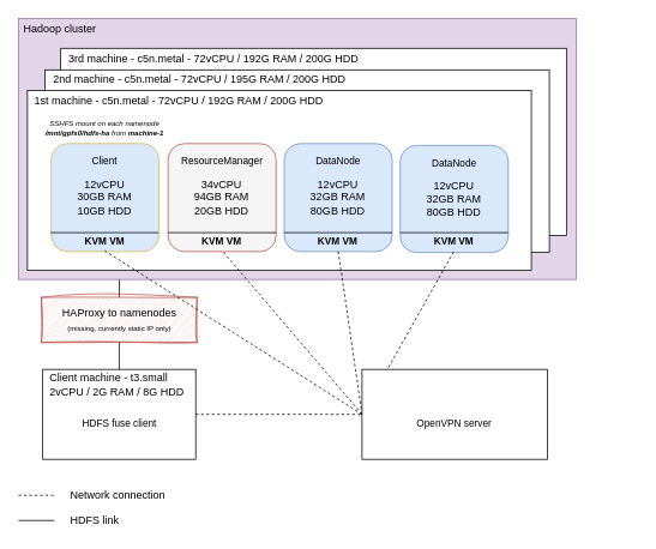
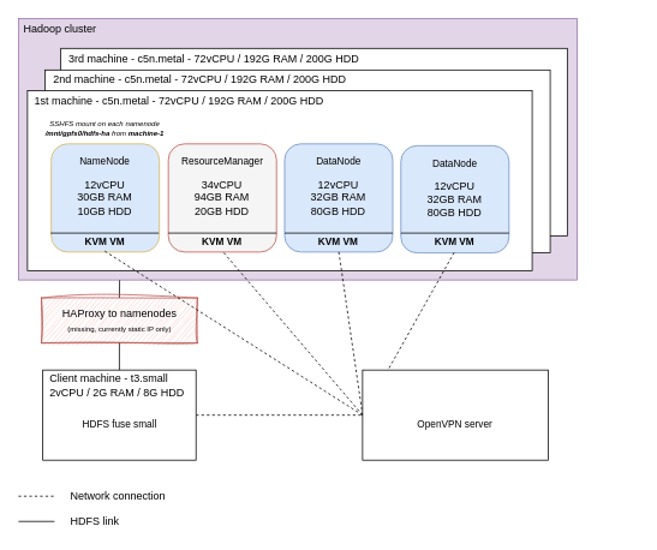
- <mxCell id="7" value="2nd machine - c5n.metal - 72vCPU / 195G RAM / 200G&amp;nbsp;HDD" style="text;html=1;strokeColor=none;fillColor=none;align=left;verticalAlign=middle;whiteSpace=wrap;rounded=0;" parent="1" vertex="1"><mxGeometry x="57" y="78" width="650" height="20" as="geometry" /></mxCell>
+ <mxCell id="7" value="2nd machine - c5n.metal - 72vCPU / 192G RAM / 200G&amp;nbsp;HDD" style="text;html=1;strokeColor=none;fillColor=none;align=left;verticalAlign=middle;whiteSpace=wrap;rounded=0;" parent="1" vertex="1"><mxGeometry x="57" y="78" width="650" height="20" as="geometry" /></mxCell>
- <mxCell id="12" value="&lt;font style=&quot;font-size: 11px&quot;&gt;Client&lt;/font&gt;" style="text;html=1;strokeColor=none;fillColor=none;align=center;verticalAlign=middle;whiteSpace=wrap;rounded=0;" parent="1" vertex="1"><mxGeometry x="55.67" y="169" width="120" height="20" as="geometry" /></mxCell>
+ <mxCell id="12" value="&lt;font style=&quot;font-size: 11px&quot;&gt;NameNode&lt;/font&gt;" style="text;html=1;strokeColor=none;fillColor=none;align=center;verticalAlign=middle;whiteSpace=wrap;rounded=0;" parent="1" vertex="1"><mxGeometry x="55.67" y="169" width="120" height="20" as="geometry" /></mxCell>
- <mxCell id="29" value="&lt;font style=&quot;font-size: 11px&quot;&gt;HDFS fuse client&lt;/font&gt;" style="text;html=1;strokeColor=none;fillColor=none;align=center;verticalAlign=middle;whiteSpace=wrap;rounded=0;" parent="26" vertex="1"><mxGeometry x="27.5" y="50" width="115" height="20" as="geometry" /></mxCell>
+ <mxCell id="29" value="&lt;font style=&quot;font-size: 11px&quot;&gt;HDFS fuse small&lt;/font&gt;" style="text;html=1;strokeColor=none;fillColor=none;align=center;verticalAlign=middle;whiteSpace=wrap;rounded=0;" parent="26" vertex="1"><mxGeometry x="27.5" y="50" width="115" height="20" as="geometry" /></mxCell>
